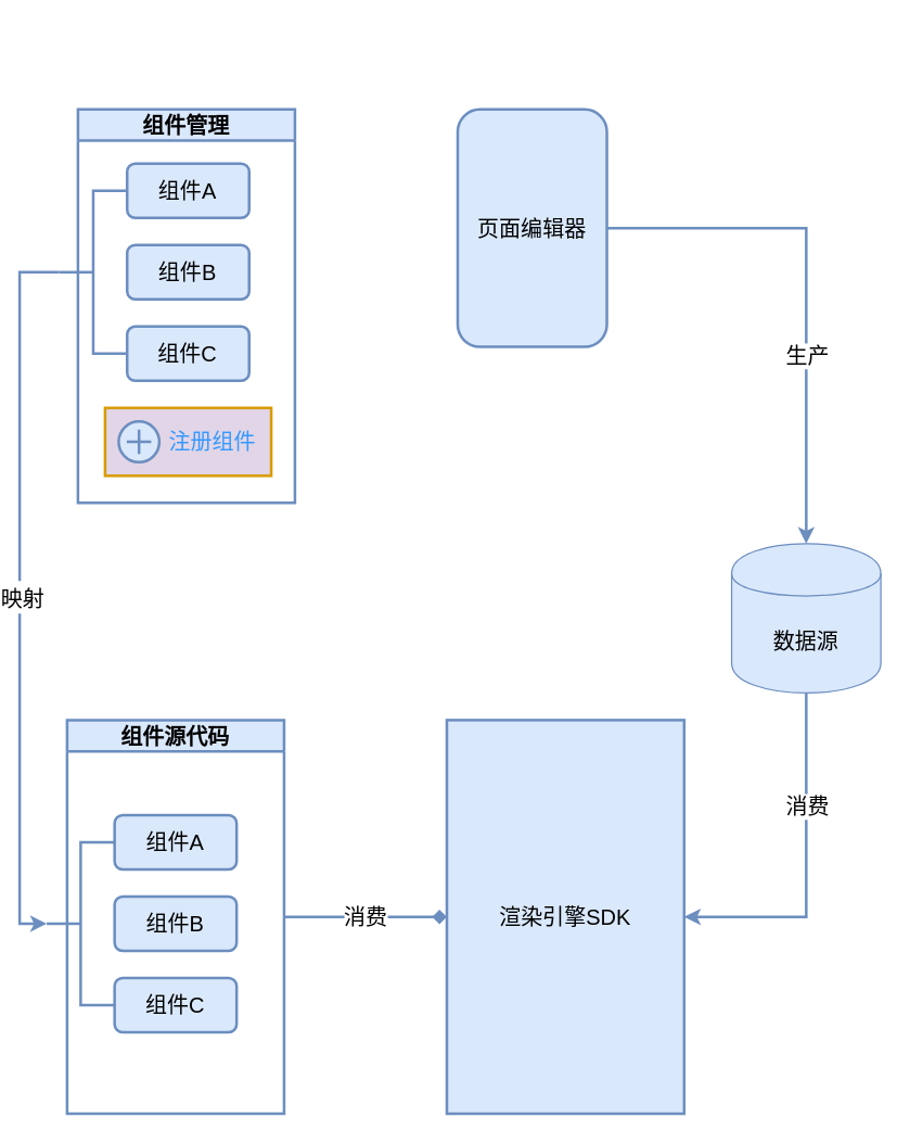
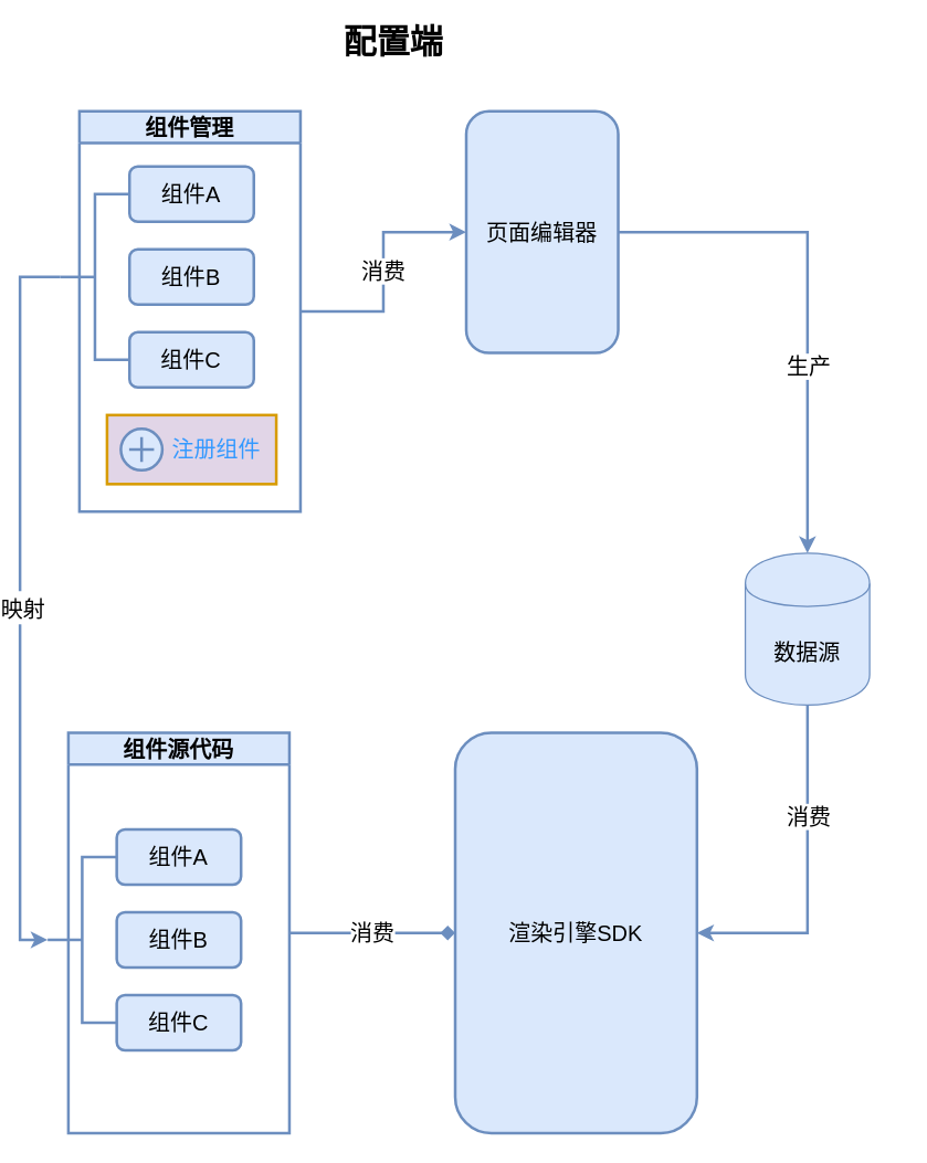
+ <mxCell id="13" value="配置端" style="text;html=1;strokeColor=none;fillColor=none;align=center;verticalAlign=middle;whiteSpace=wrap;rounded=0;fontSize=24;fontStyle=1" vertex="1" parent="1"><mxGeometry x="203" y="20" width="135" height="20" as="geometry" /></mxCell>
+ <mxCell id="2" value="消费" style="edgeStyle=orthogonalEdgeStyle;rounded=0;orthogonalLoop=1;jettySize=auto;html=1;exitX=1;exitY=0.5;exitDx=0;exitDy=0;entryX=0;entryY=0.5;entryDx=0;entryDy=0;fontSize=16;strokeWidth=2;fillColor=#dae8fc;strokeColor=#6c8ebf;" edge="1" parent="1" source="3" target="12"><mxGeometry relative="1" as="geometry" /></mxCell>
- <mxCell id="25" value="数据源" style="shape=cylinder;whiteSpace=wrap;html=1;boundedLbl=1;backgroundOutline=1;strokeWidth=1;fontSize=16;fillColor=#dae8fc;strokeColor=#6c8ebf;" vertex="1" parent="1"><mxGeometry x="525" y="400" width="110" height="110" as="geometry" /></mxCell>
+ <mxCell id="25" value="数据源" style="shape=cylinder;whiteSpace=wrap;html=1;boundedLbl=1;backgroundOutline=1;strokeWidth=1;fontSize=16;fillColor=#dae8fc;strokeColor=#6c8ebf;" vertex="1" parent="1"><mxGeometry x="525" y="400" width="90" height="110" as="geometry" /></mxCell>
- <mxCell id="20" value="渲染引擎SDK" style="whiteSpace=wrap;html=1;strokeWidth=2;fontSize=16;fillColor=#dae8fc;strokeColor=#6c8ebf;rounded=0;" vertex="1" parent="1"><mxGeometry x="315" y="530" width="175" height="290" as="geometry" /></mxCell>
+ <mxCell id="20" value="渲染引擎SDK" style="rounded=1;whiteSpace=wrap;html=1;strokeWidth=2;fontSize=16;fillColor=#dae8fc;strokeColor=#6c8ebf;" vertex="1" parent="1"><mxGeometry x="315" y="530" width="175" height="290" as="geometry" /></mxCell>
